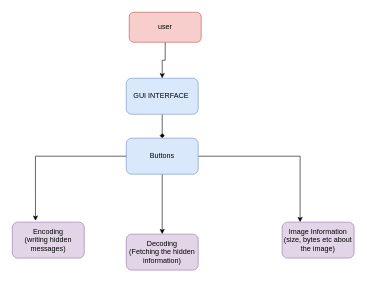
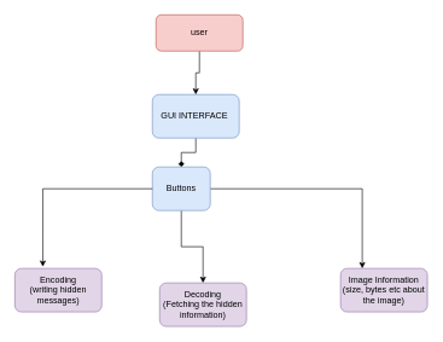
- <mxCell id="6" value="Buttons" style="rounded=1;whiteSpace=wrap;html=1;fillColor=#dae8fc;strokeColor=#6c8ebf;" vertex="1" parent="1"><mxGeometry x="210" y="230" width="120" height="60" as="geometry" /></mxCell>
+ <mxCell id="6" value="Buttons" style="rounded=1;whiteSpace=wrap;html=1;fillColor=#dae8fc;strokeColor=#6c8ebf;" vertex="1" parent="1"><mxGeometry x="210" y="230" width="80" height="60" as="geometry" /></mxCell>
- <mxCell id="8" value="Decoding&lt;br&gt;(Fetching the hidden information)" style="rounded=1;whiteSpace=wrap;html=1;fillColor=#e1d5e7;strokeColor=#9673a6;" vertex="1" parent="1"><mxGeometry x="210" y="390" width="120" height="60" as="geometry" /></mxCell>
+ <mxCell id="8" value="Decoding&lt;br&gt;(Fetching the hidden information)" style="rounded=1;whiteSpace=wrap;html=1;fillColor=#e1d5e7;strokeColor=#9673a6;" vertex="1" parent="1"><mxGeometry x="220" y="390" width="120" height="60" as="geometry" /></mxCell>
